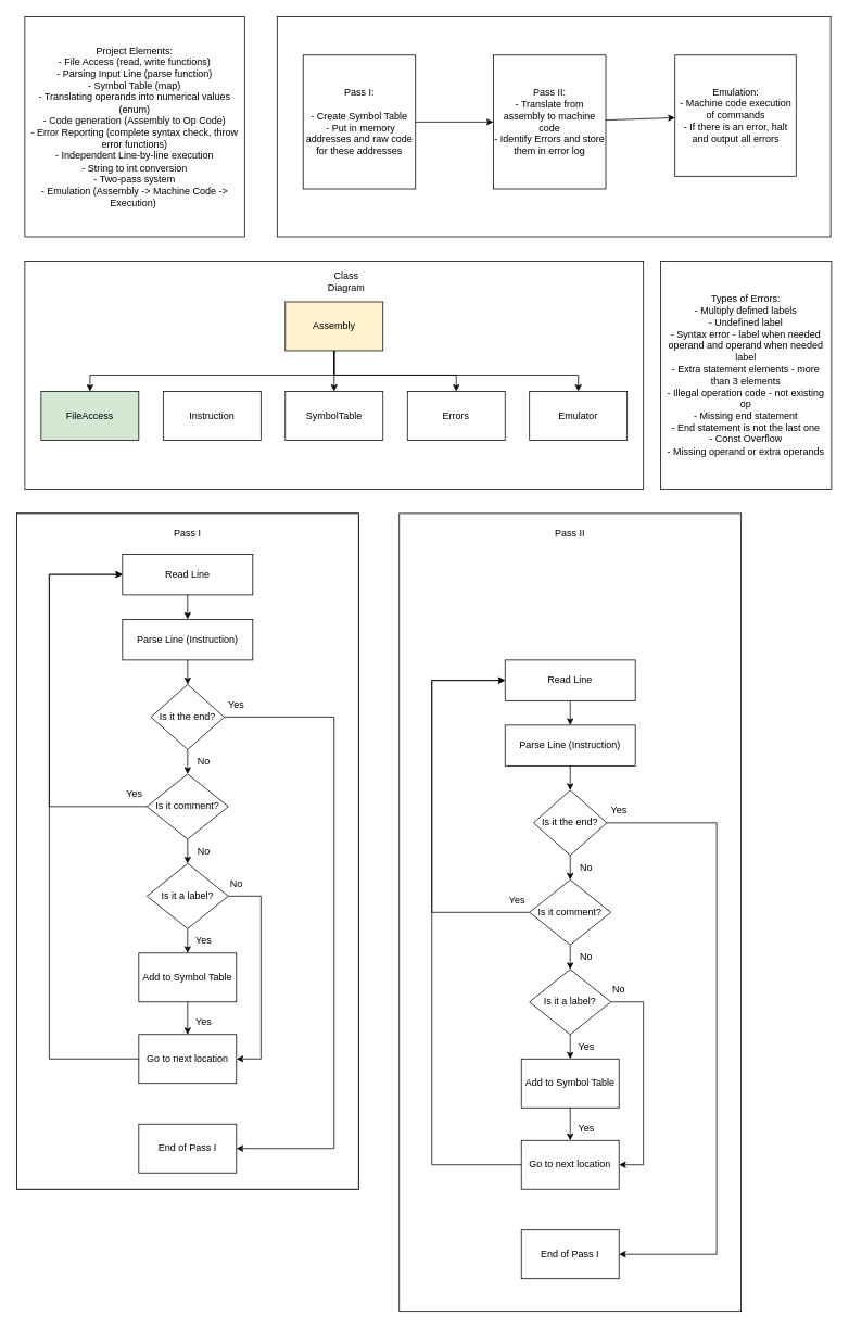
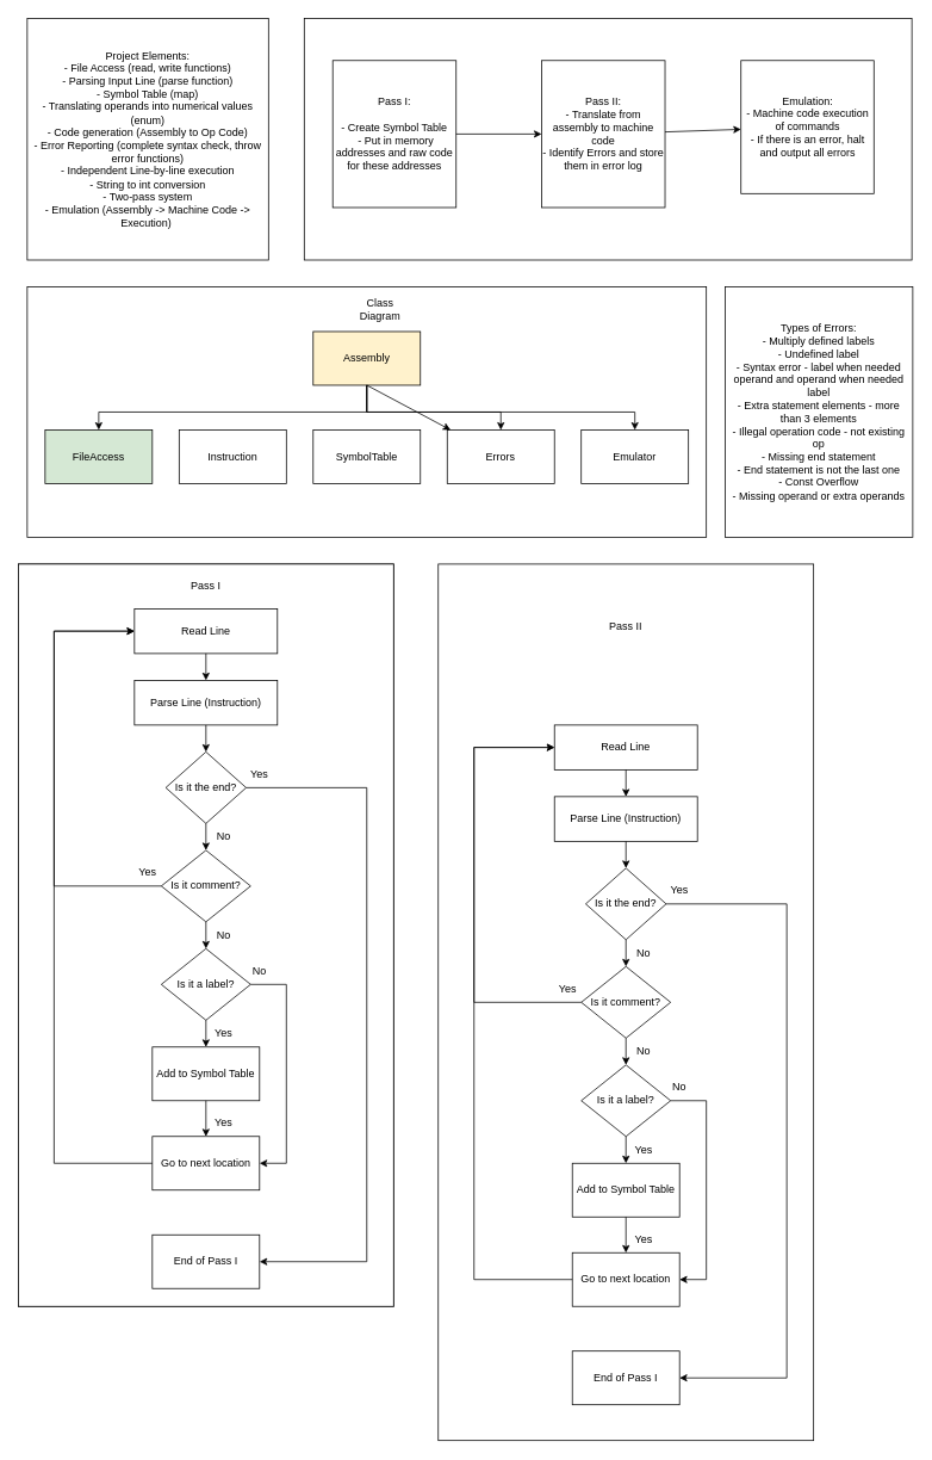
- <mxCell id="12" value="" style="endArrow=classic;html=1;rounded=0;exitX=0.5;exitY=1;exitDx=0;exitDy=0;entryX=0.5;entryY=0;entryDx=0;entryDy=0;" edge="1" parent="3" source="6" target="9"><mxGeometry width="50" height="50" relative="1" as="geometry"><mxPoint x="460" y="190" as="sourcePoint" /><mxPoint x="510" y="140" as="targetPoint" /></mxGeometry></mxCell>
+ <mxCell id="12" value="" style="endArrow=classic;html=1;rounded=0;exitX=0.5;exitY=1;exitDx=0;exitDy=0;" edge="1" parent="3" source="6" target="10"><mxGeometry width="50" height="50" relative="1" as="geometry"><mxPoint x="460" y="190" as="sourcePoint" /><mxPoint x="510" y="140" as="targetPoint" /></mxGeometry></mxCell>
- <mxCell id="85" value="Pass II" style="text;html=1;strokeColor=none;fillColor=none;align=center;verticalAlign=middle;whiteSpace=wrap;rounded=0;container=0;" vertex="1" parent="82"><mxGeometry x="180" y="10" width="60" height="30" as="geometry" /></mxCell>
+ <mxCell id="85" value="Pass II" style="text;html=1;strokeColor=none;fillColor=none;align=center;verticalAlign=middle;whiteSpace=wrap;rounded=0;container=0;" vertex="1" parent="82"><mxGeometry x="180" y="55" width="60" height="30" as="geometry" /></mxCell>
